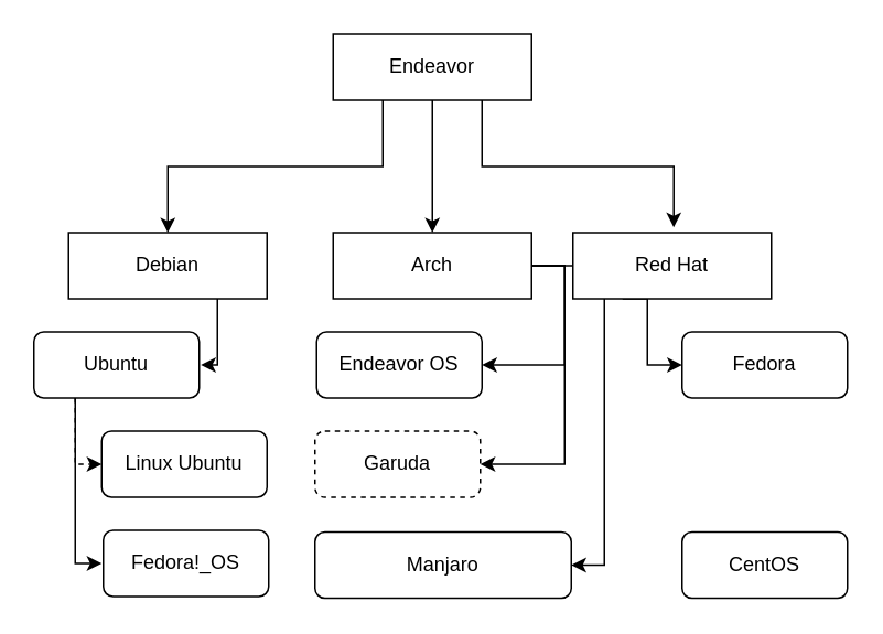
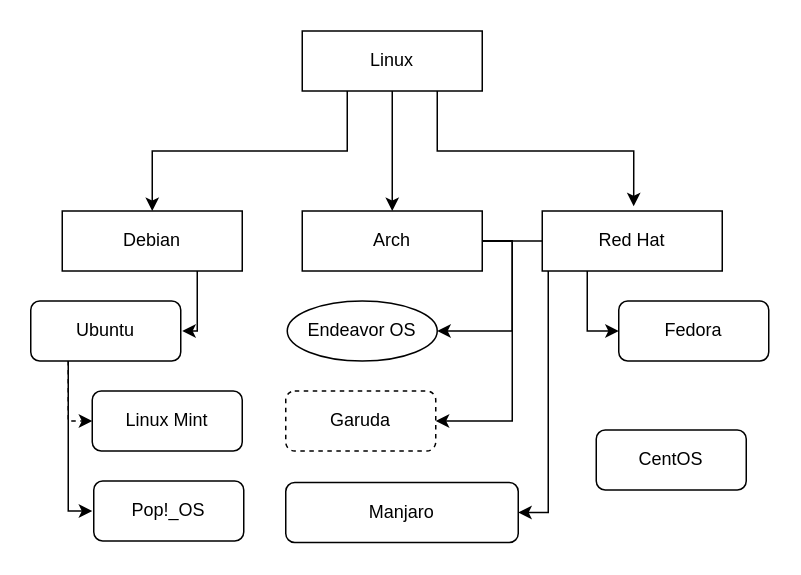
- <mxCell id="5" value="&lt;div&gt;Endeavor&lt;/div&gt;" style="rounded=0;whiteSpace=wrap;html=1;" parent="1" vertex="1"><mxGeometry x="201" y="20" width="120" height="40" as="geometry" /></mxCell>
+ <mxCell id="5" value="&lt;div&gt;Linux&lt;/div&gt;" style="rounded=0;whiteSpace=wrap;html=1;" parent="1" vertex="1"><mxGeometry x="201" y="20" width="120" height="40" as="geometry" /></mxCell>
- <mxCell id="11" value="&lt;div&gt;Red Hat&lt;/div&gt;" style="rounded=0;whiteSpace=wrap;html=1;" parent="1" vertex="1"><mxGeometry x="346" y="140" width="120" height="40" as="geometry" /></mxCell>
+ <mxCell id="11" value="&lt;div&gt;Red Hat&lt;/div&gt;" style="rounded=0;whiteSpace=wrap;html=1;" parent="1" vertex="1"><mxGeometry x="361" y="140" width="120" height="40" as="geometry" /></mxCell>
- <mxCell id="19" value="Endeavor OS" style="rounded=1;whiteSpace=wrap;html=1;" parent="1" vertex="1"><mxGeometry x="191" y="200" width="100" height="40" as="geometry" /></mxCell>
+ <mxCell id="19" value="Endeavor OS" style="ellipse;whiteSpace=wrap;html=1;" parent="1" vertex="1"><mxGeometry x="191" y="200" width="100" height="40" as="geometry" /></mxCell>
- <mxCell id="17" value="&lt;div&gt;Linux Ubuntu&lt;/div&gt;" style="rounded=1;whiteSpace=wrap;html=1;" parent="1" vertex="1"><mxGeometry x="61" y="260" width="100" height="40" as="geometry" /></mxCell>
+ <mxCell id="17" value="&lt;div&gt;Linux Mint&lt;/div&gt;" style="rounded=1;whiteSpace=wrap;html=1;" parent="1" vertex="1"><mxGeometry x="61" y="260" width="100" height="40" as="geometry" /></mxCell>
- <mxCell id="18" value="Fedora!_OS" style="rounded=1;whiteSpace=wrap;html=1;" parent="1" vertex="1"><mxGeometry x="62" y="320" width="100" height="40" as="geometry" /></mxCell>
+ <mxCell id="18" value="Pop!_OS" style="rounded=1;whiteSpace=wrap;html=1;" parent="1" vertex="1"><mxGeometry x="62" y="320" width="100" height="40" as="geometry" /></mxCell>
- <mxCell id="23" value="&lt;div&gt;CentOS&lt;/div&gt;" style="rounded=1;whiteSpace=wrap;html=1;" parent="1" vertex="1"><mxGeometry x="412" y="321" width="100" height="40" as="geometry" /></mxCell>
+ <mxCell id="23" value="&lt;div&gt;CentOS&lt;/div&gt;" style="rounded=1;whiteSpace=wrap;html=1;" parent="1" vertex="1"><mxGeometry x="397" y="286" width="100" height="40" as="geometry" /></mxCell>
